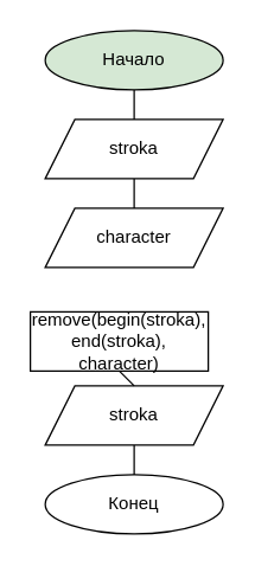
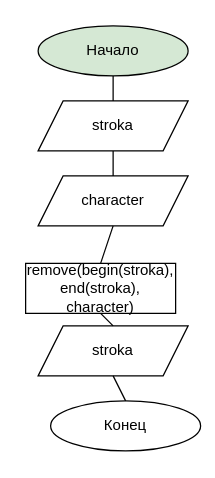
+ <mxCell id="10" value="" style="endArrow=none;html=1;entryX=0.5;entryY=1;entryDx=0;entryDy=0;exitX=0.5;exitY=0;exitDx=0;exitDy=0;" edge="1" parent="1" source="5" target="4"><mxGeometry width="50" height="50" relative="1" as="geometry"><mxPoint x="180" y="420" as="sourcePoint" /><mxPoint x="230" y="370" as="targetPoint" /></mxGeometry></mxCell>
- <mxCell id="7" value="Конец" style="ellipse;whiteSpace=wrap;html=1;" vertex="1" parent="1"><mxGeometry x="30" y="320" width="120" height="40" as="geometry" /></mxCell>
+ <mxCell id="7" value="Конец" style="ellipse;whiteSpace=wrap;html=1;" vertex="1" parent="1"><mxGeometry x="40" y="320" width="120" height="40" as="geometry" /></mxCell>
